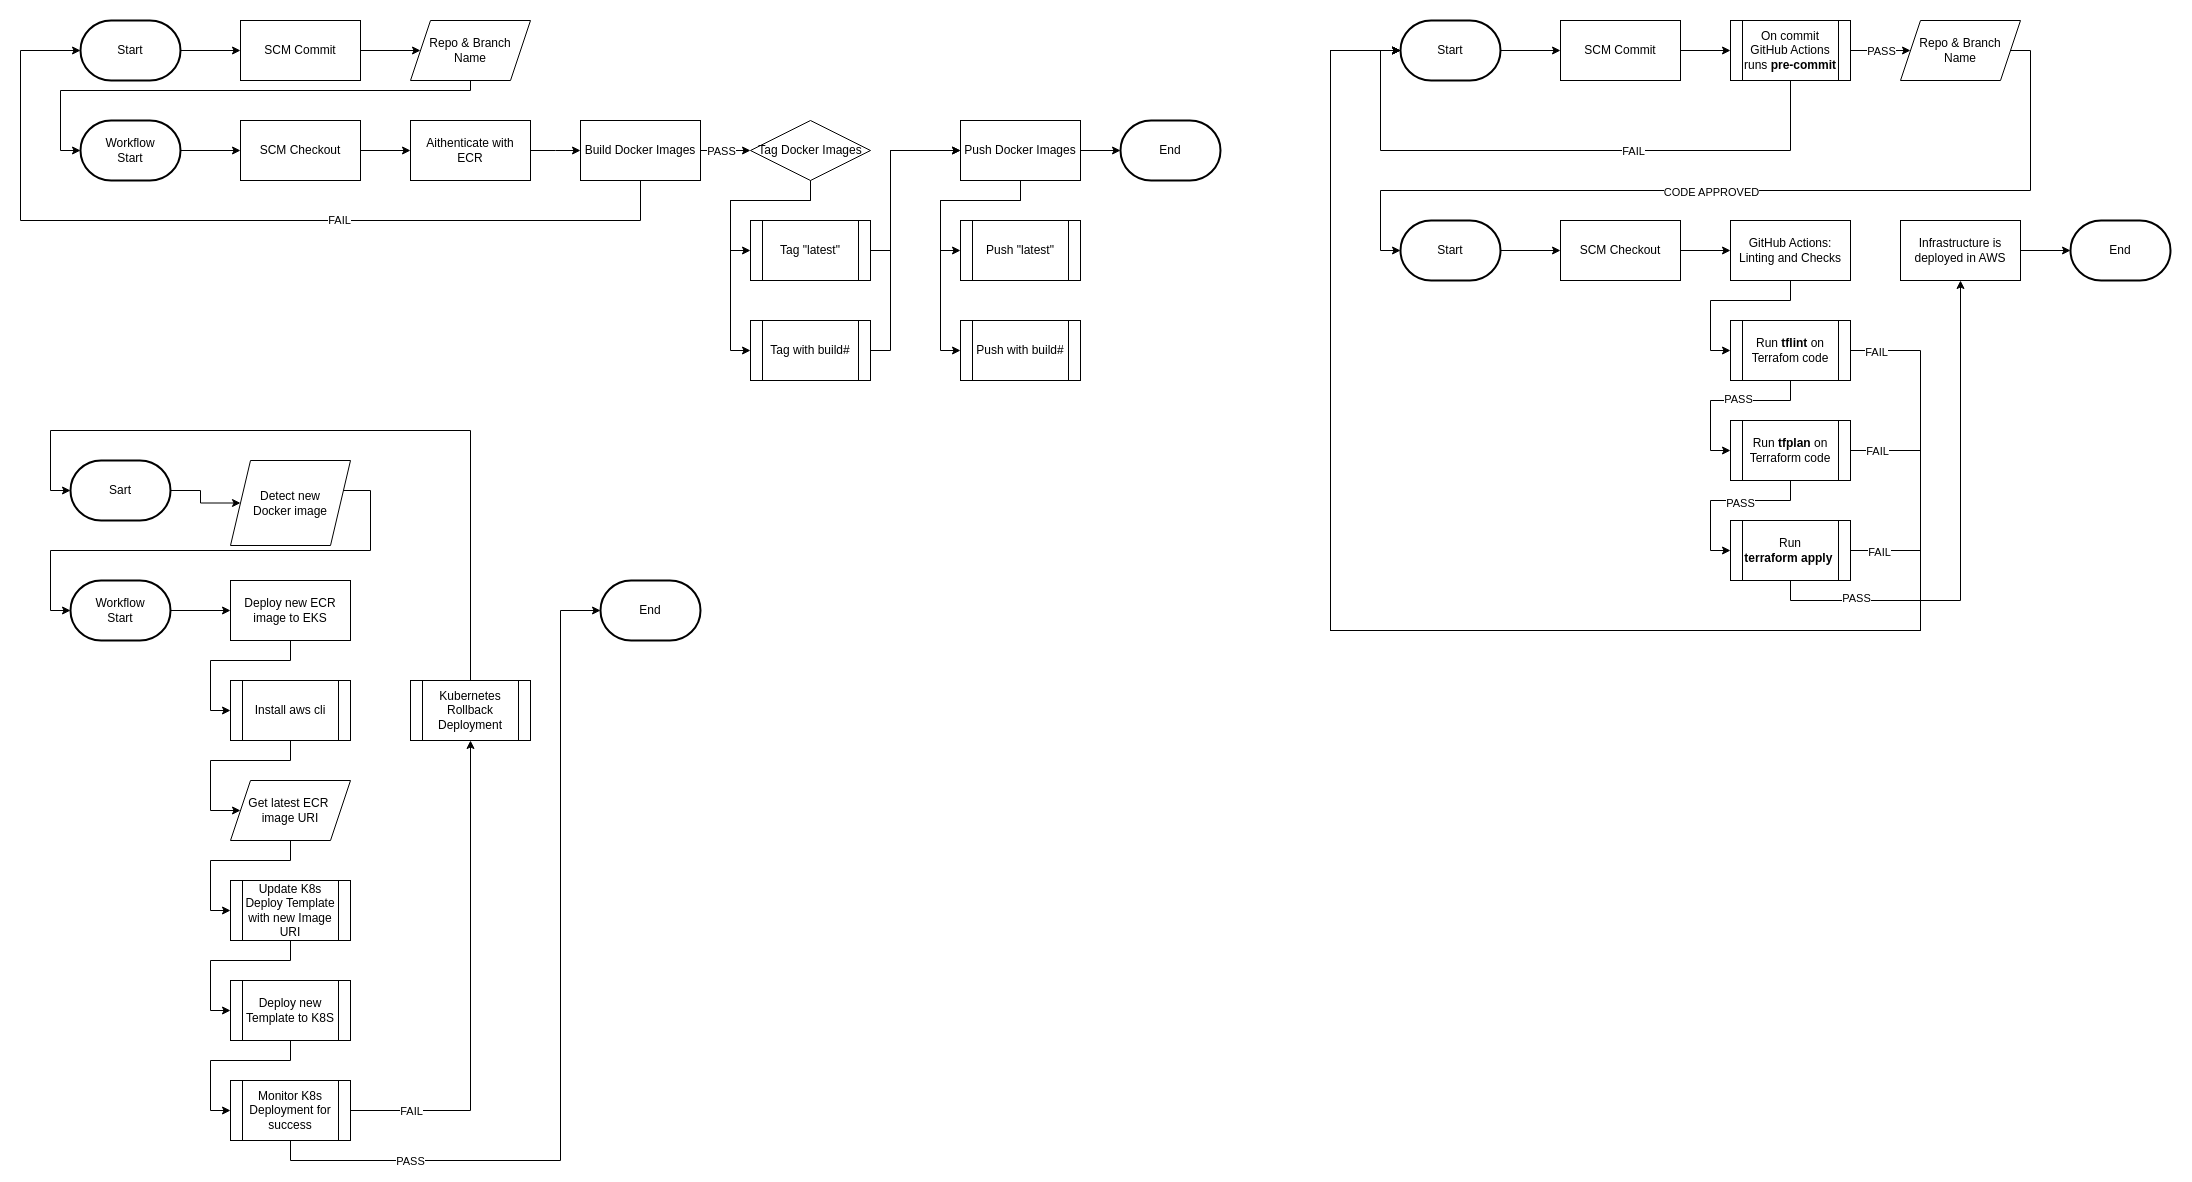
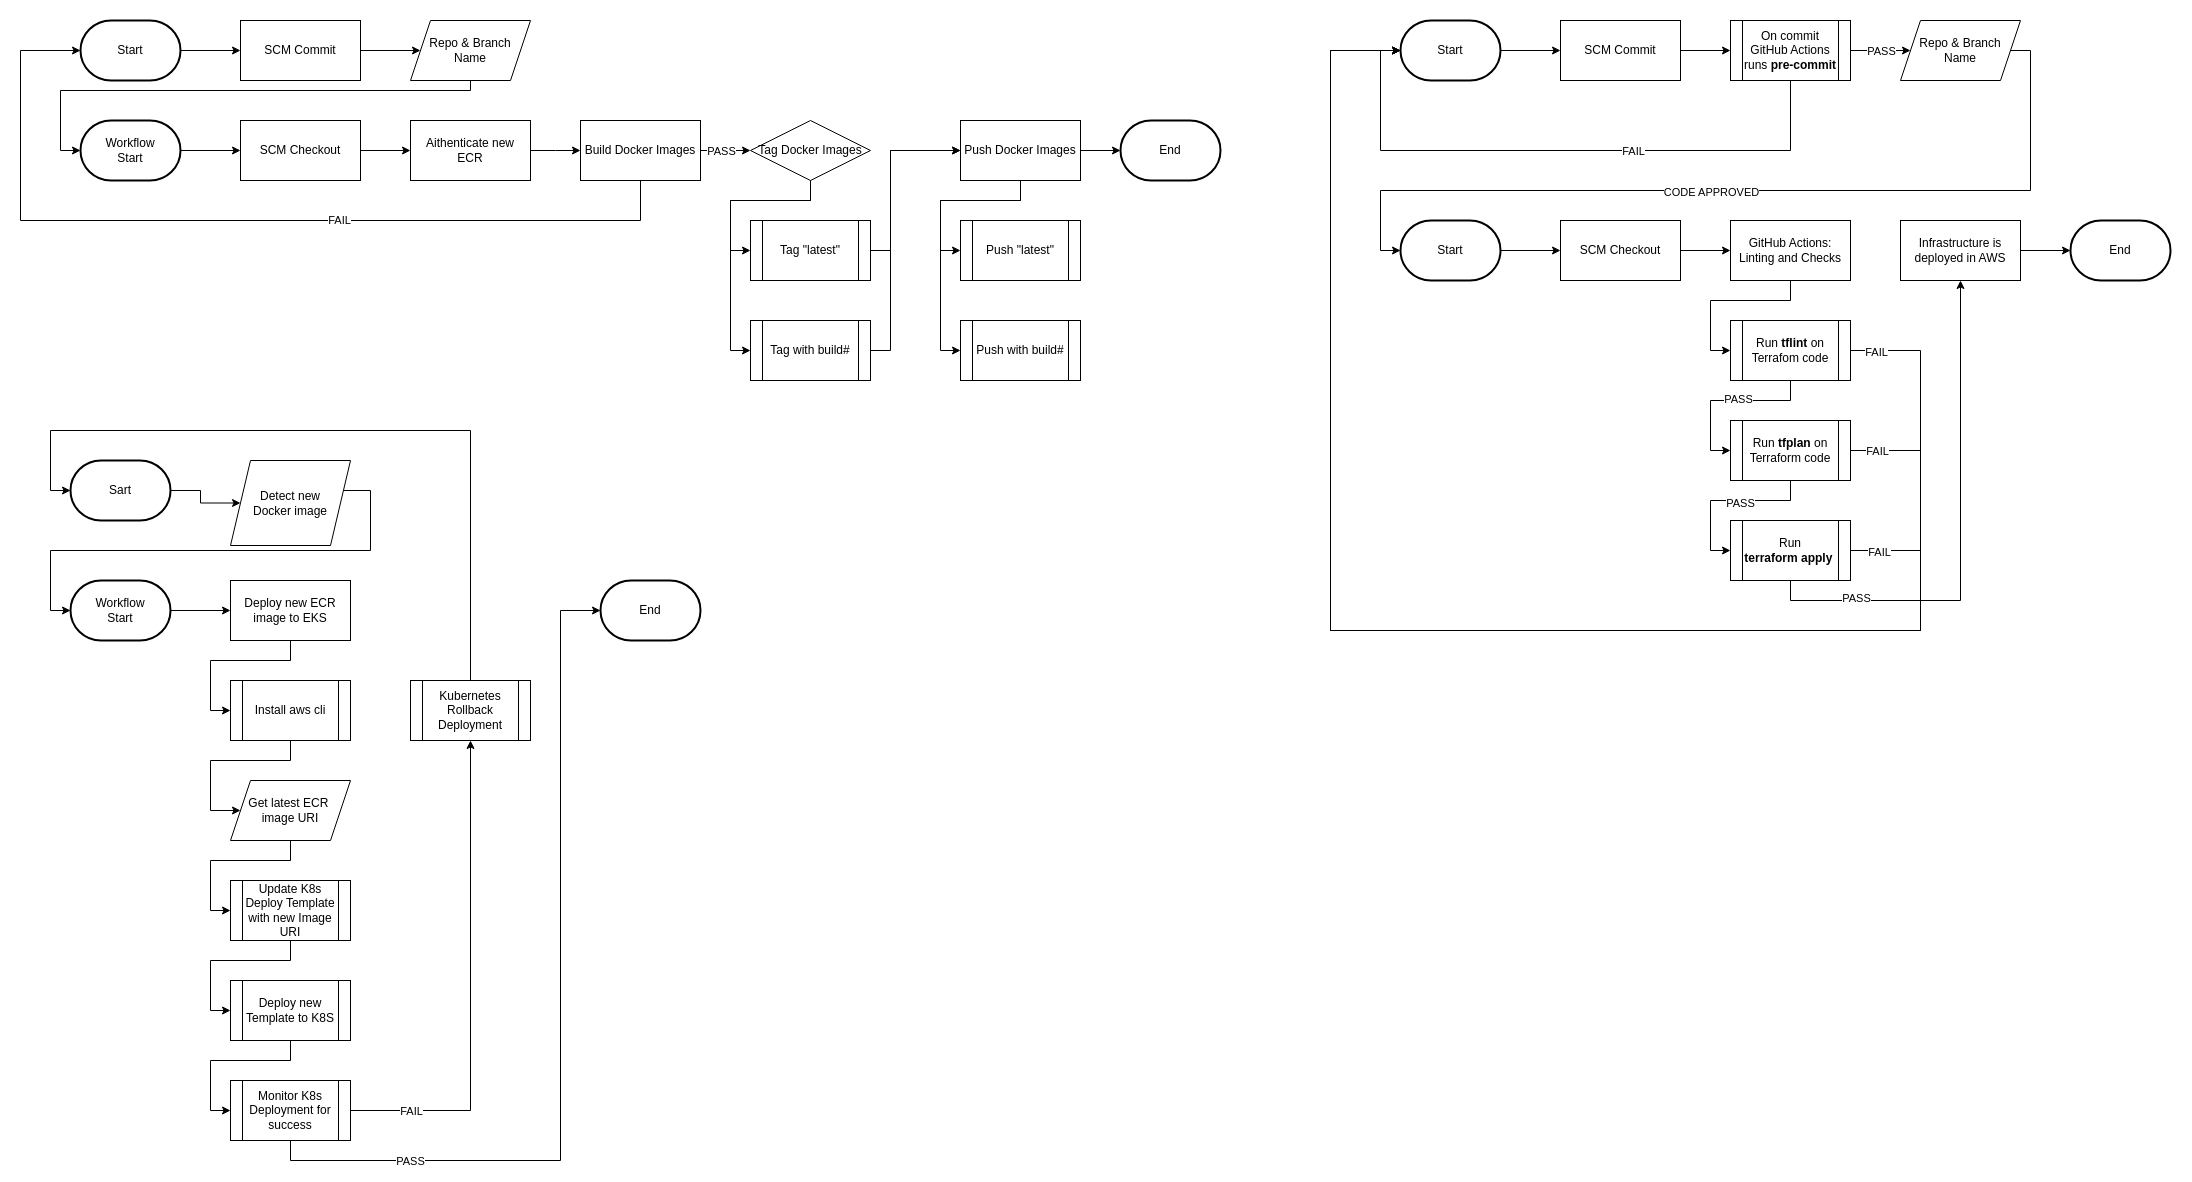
- <mxCell id="13" value="Aithenticate with&lt;br&gt;ECR" style="rounded=0;whiteSpace=wrap;html=1;" parent="1" vertex="1"><mxGeometry x="410" y="120" width="120" height="60" as="geometry" /></mxCell>
+ <mxCell id="13" value="Aithenticate new&lt;br&gt;ECR" style="rounded=0;whiteSpace=wrap;html=1;" parent="1" vertex="1"><mxGeometry x="410" y="120" width="120" height="60" as="geometry" /></mxCell>
